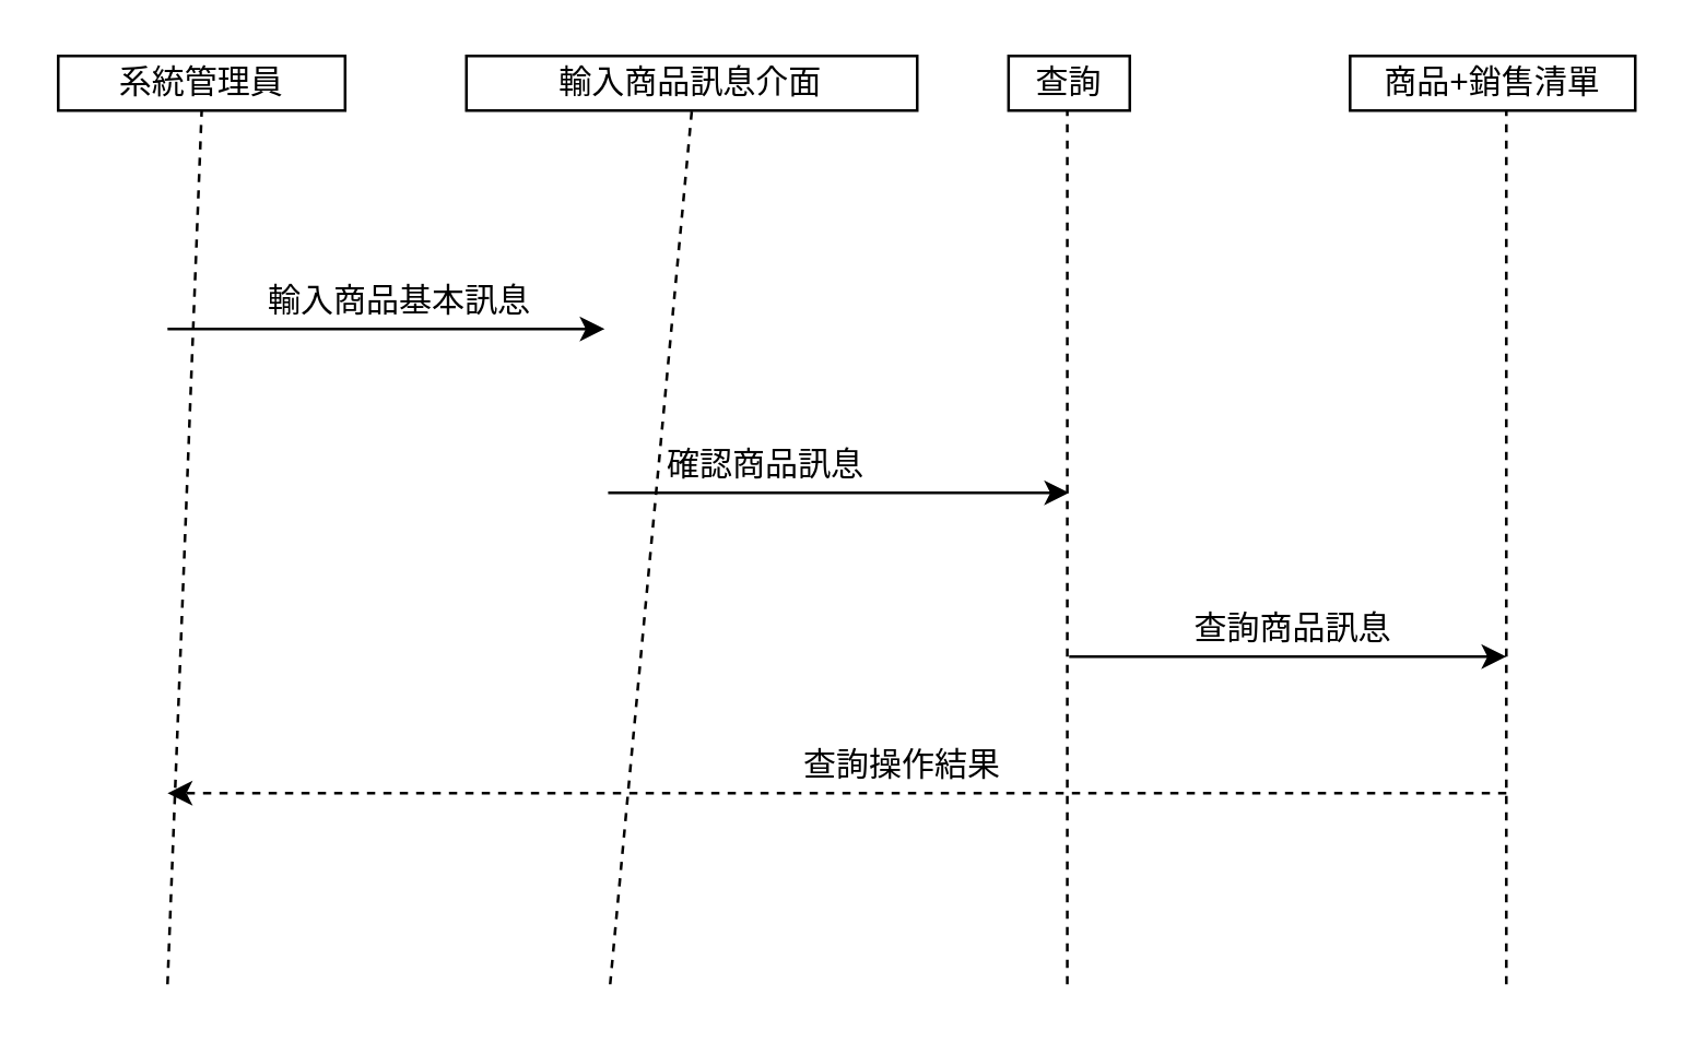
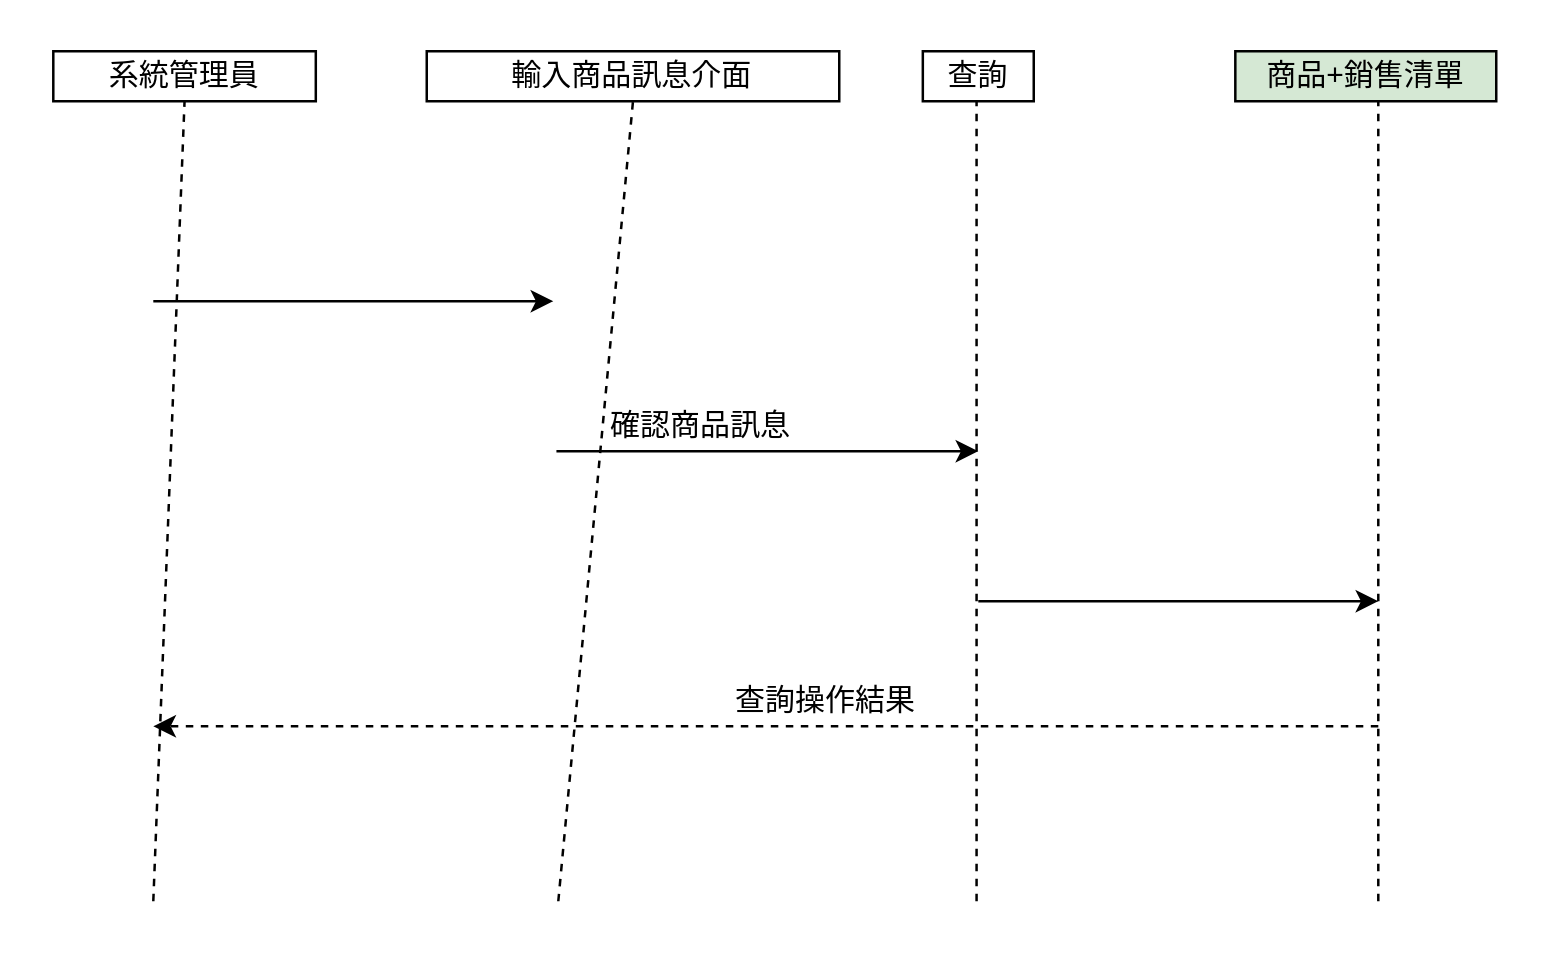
- <mxCell id="5" value="商品+銷售清單" style="rounded=0;whiteSpace=wrap;html=1;" vertex="1" parent="1"><mxGeometry x="493.63" y="20" width="104.37" height="20" as="geometry" /></mxCell>
+ <mxCell id="5" value="商品+銷售清單" style="rounded=0;whiteSpace=wrap;html=1;fillColor=#d5e8d4;" vertex="1" parent="1"><mxGeometry x="493.63" y="20" width="104.37" height="20" as="geometry" /></mxCell>
- <mxCell id="11" value="輸入商品基本訊息" style="text;html=1;strokeColor=none;fillColor=none;align=center;verticalAlign=middle;whiteSpace=wrap;rounded=0;" vertex="1" parent="1"><mxGeometry x="90.82" y="100" width="110" height="20" as="geometry" /></mxCell>
- <mxCell id="15" value="查詢商品訊息" style="text;html=1;strokeColor=none;fillColor=none;align=center;verticalAlign=middle;whiteSpace=wrap;rounded=0;" vertex="1" parent="1"><mxGeometry x="417.7" y="220" width="110" height="20" as="geometry" /></mxCell>
